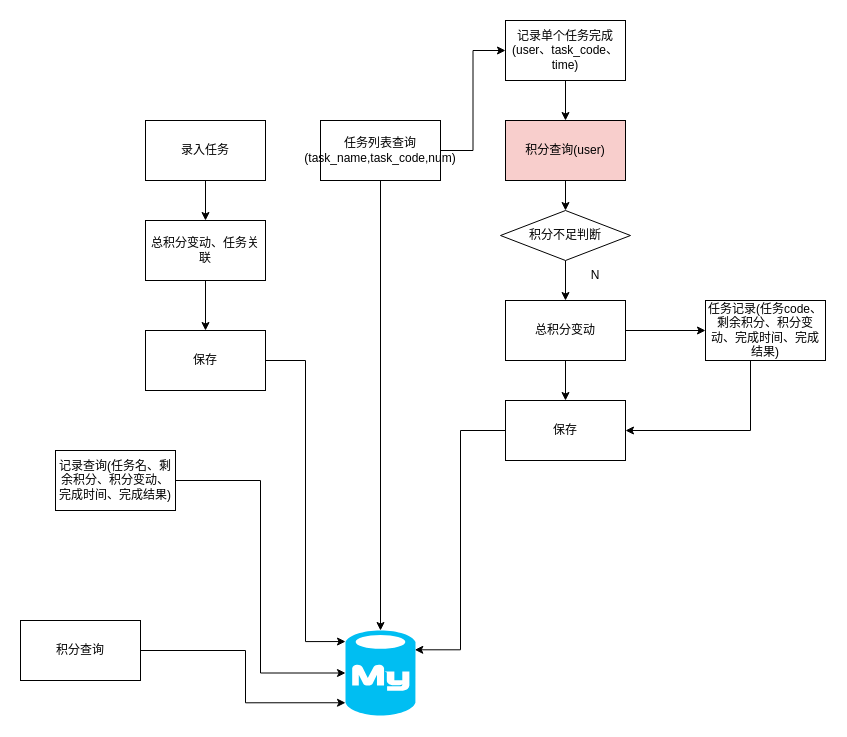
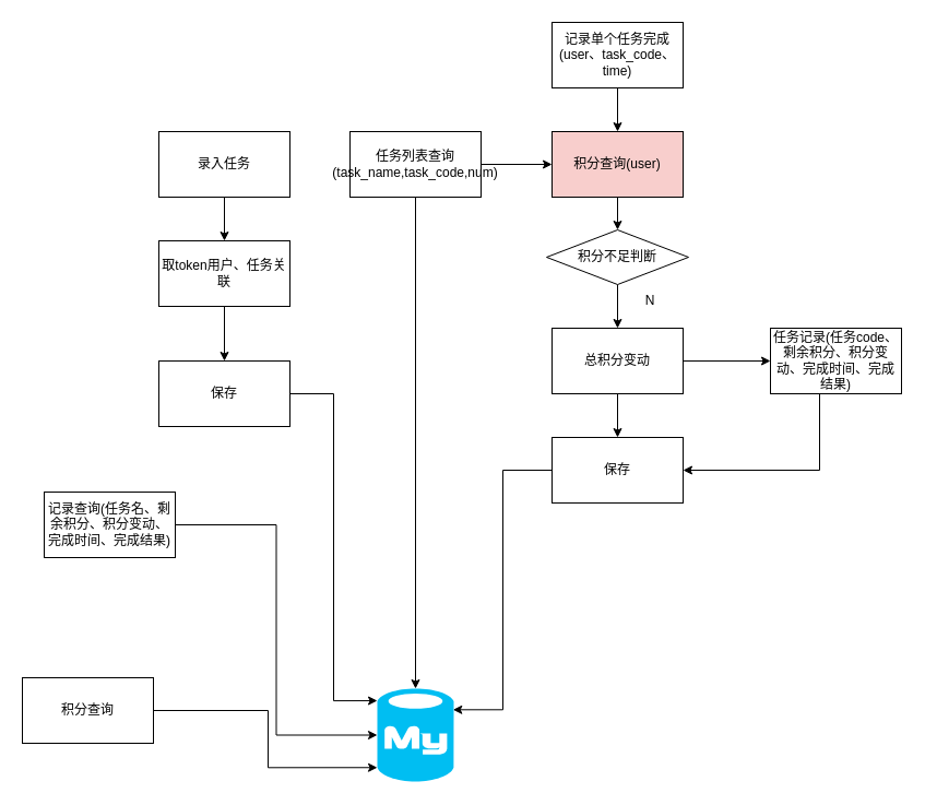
- <mxCell id="28" style="edgeStyle=orthogonalEdgeStyle;rounded=0;orthogonalLoop=1;jettySize=auto;html=1;entryX=0;entryY=0.5;entryDx=0;entryDy=0;" edge="1" parent="1" source="29" target="10"><mxGeometry relative="1" as="geometry" /></mxCell>
+ <mxCell id="28" style="edgeStyle=orthogonalEdgeStyle;rounded=0;orthogonalLoop=1;jettySize=auto;html=1;" edge="1" parent="1" source="29" target="17"><mxGeometry relative="1" as="geometry" /></mxCell>
- <mxCell id="5" value="总积分变动、任务关联" style="rounded=0;whiteSpace=wrap;html=1;" parent="1" vertex="1"><mxGeometry x="145" y="220" width="120" height="60" as="geometry" /></mxCell>
+ <mxCell id="5" value="取token用户、任务关联" style="rounded=0;whiteSpace=wrap;html=1;" parent="1" vertex="1"><mxGeometry x="145" y="220" width="120" height="60" as="geometry" /></mxCell>
- <mxCell id="24" value="记录查询(任务名、剩余积分、积分变动、完成时间、完成结果)" style="rounded=0;whiteSpace=wrap;html=1;" parent="1" vertex="1"><mxGeometry x="55" y="450" width="120" height="60" as="geometry" /></mxCell>
+ <mxCell id="24" value="记录查询(任务名、剩余积分、积分变动、完成时间、完成结果)" style="rounded=0;whiteSpace=wrap;html=1;" parent="1" vertex="1"><mxGeometry x="40" y="450" width="120" height="60" as="geometry" /></mxCell>
